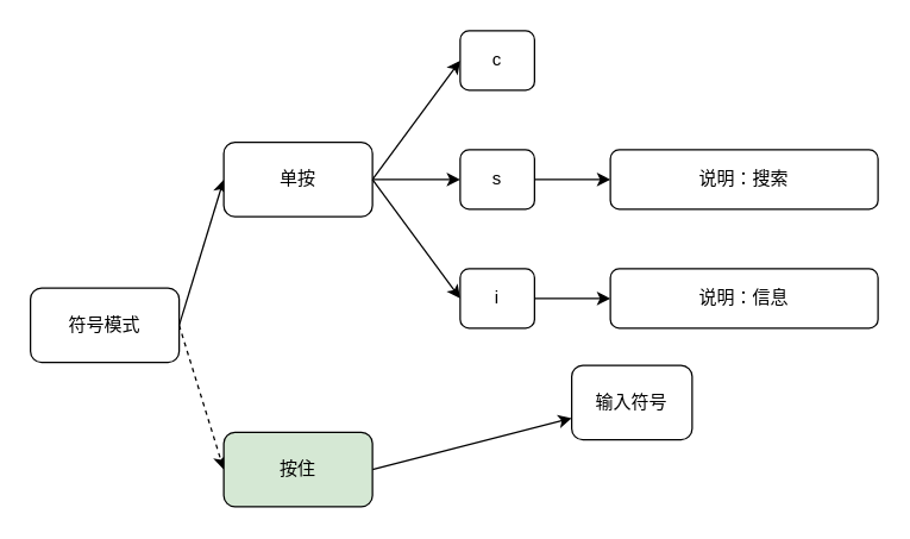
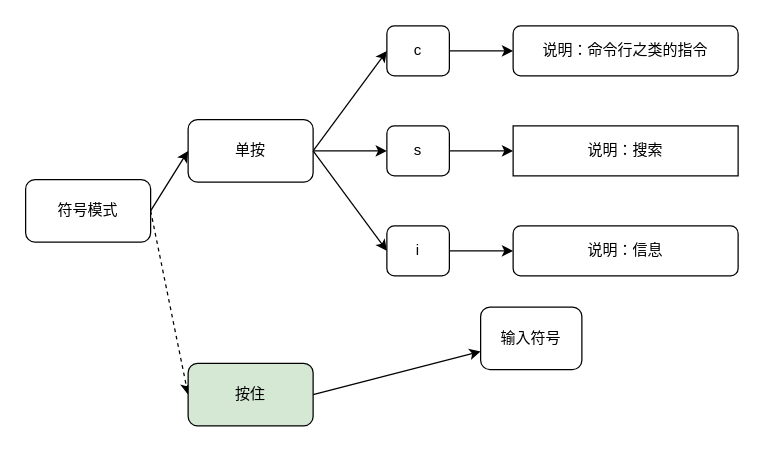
+ <mxCell id="10" style="edgeStyle=none;html=1;exitX=1;exitY=0.5;exitDx=0;exitDy=0;entryX=0;entryY=0.5;entryDx=0;entryDy=0;" edge="1" parent="1" source="11" target="12"><mxGeometry relative="1" as="geometry" /></mxCell>
+ <mxCell id="12" value="说明：命令行之类的指令" style="rounded=1;whiteSpace=wrap;html=1;" vertex="1" parent="1"><mxGeometry x="410" y="20" width="180" height="40" as="geometry" /></mxCell>
- <mxCell id="15" value="说明：搜索" style="rounded=1;whiteSpace=wrap;html=1;" vertex="1" parent="1"><mxGeometry x="410" y="100" width="180" height="40" as="geometry" /></mxCell>
+ <mxCell id="15" value="说明：搜索" style="whiteSpace=wrap;html=1;rounded=0;" vertex="1" parent="1"><mxGeometry x="410" y="100" width="180" height="40" as="geometry" /></mxCell>
- <mxCell id="4" value="符号模式" style="rounded=1;whiteSpace=wrap;html=1;" parent="1" vertex="1"><mxGeometry x="20" y="193" width="100" height="50" as="geometry" /></mxCell>
+ <mxCell id="4" value="符号模式" style="rounded=1;whiteSpace=wrap;html=1;" parent="1" vertex="1"><mxGeometry x="20" y="143" width="100" height="50" as="geometry" /></mxCell>
